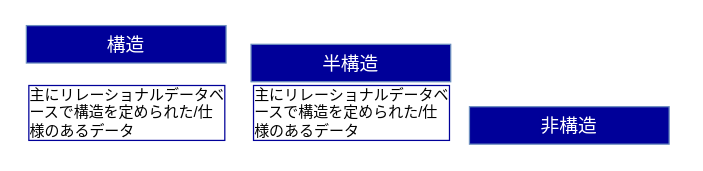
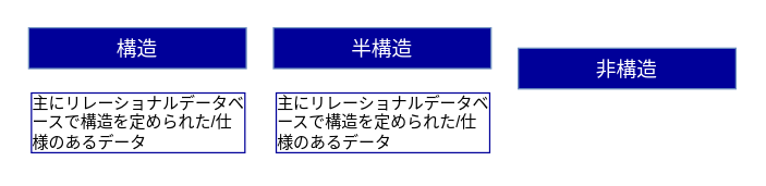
- <mxCell id="3" value="&lt;font color=&quot;#ffffff&quot;&gt;&lt;span&gt;半構造&lt;/span&gt;&lt;/font&gt;" style="rounded=0;whiteSpace=wrap;html=1;labelBackgroundColor=#000099;fontSize=15;fillColor=#000099;strokeColor=#6c8ebf;" vertex="1" parent="1"><mxGeometry x="200" y="35" width="160" height="30" as="geometry" /></mxCell>
+ <mxCell id="3" value="&lt;font color=&quot;#ffffff&quot;&gt;&lt;span&gt;半構造&lt;/span&gt;&lt;/font&gt;" style="rounded=0;whiteSpace=wrap;html=1;labelBackgroundColor=#000099;fontSize=15;fillColor=#000099;strokeColor=#6c8ebf;" vertex="1" parent="1"><mxGeometry x="200" y="20" width="160" height="30" as="geometry" /></mxCell>
- <mxCell id="4" value="&lt;font color=&quot;#ffffff&quot;&gt;&lt;span&gt;非構造&lt;/span&gt;&lt;/font&gt;" style="rounded=0;whiteSpace=wrap;html=1;labelBackgroundColor=#000099;fontSize=15;fillColor=#000099;strokeColor=#6c8ebf;" vertex="1" parent="1"><mxGeometry x="375" y="85" width="160" height="30" as="geometry" /></mxCell>
+ <mxCell id="4" value="&lt;font color=&quot;#ffffff&quot;&gt;&lt;span&gt;非構造&lt;/span&gt;&lt;/font&gt;" style="rounded=0;whiteSpace=wrap;html=1;labelBackgroundColor=#000099;fontSize=15;fillColor=#000099;strokeColor=#6c8ebf;" vertex="1" parent="1"><mxGeometry x="380" y="35" width="160" height="30" as="geometry" /></mxCell>
